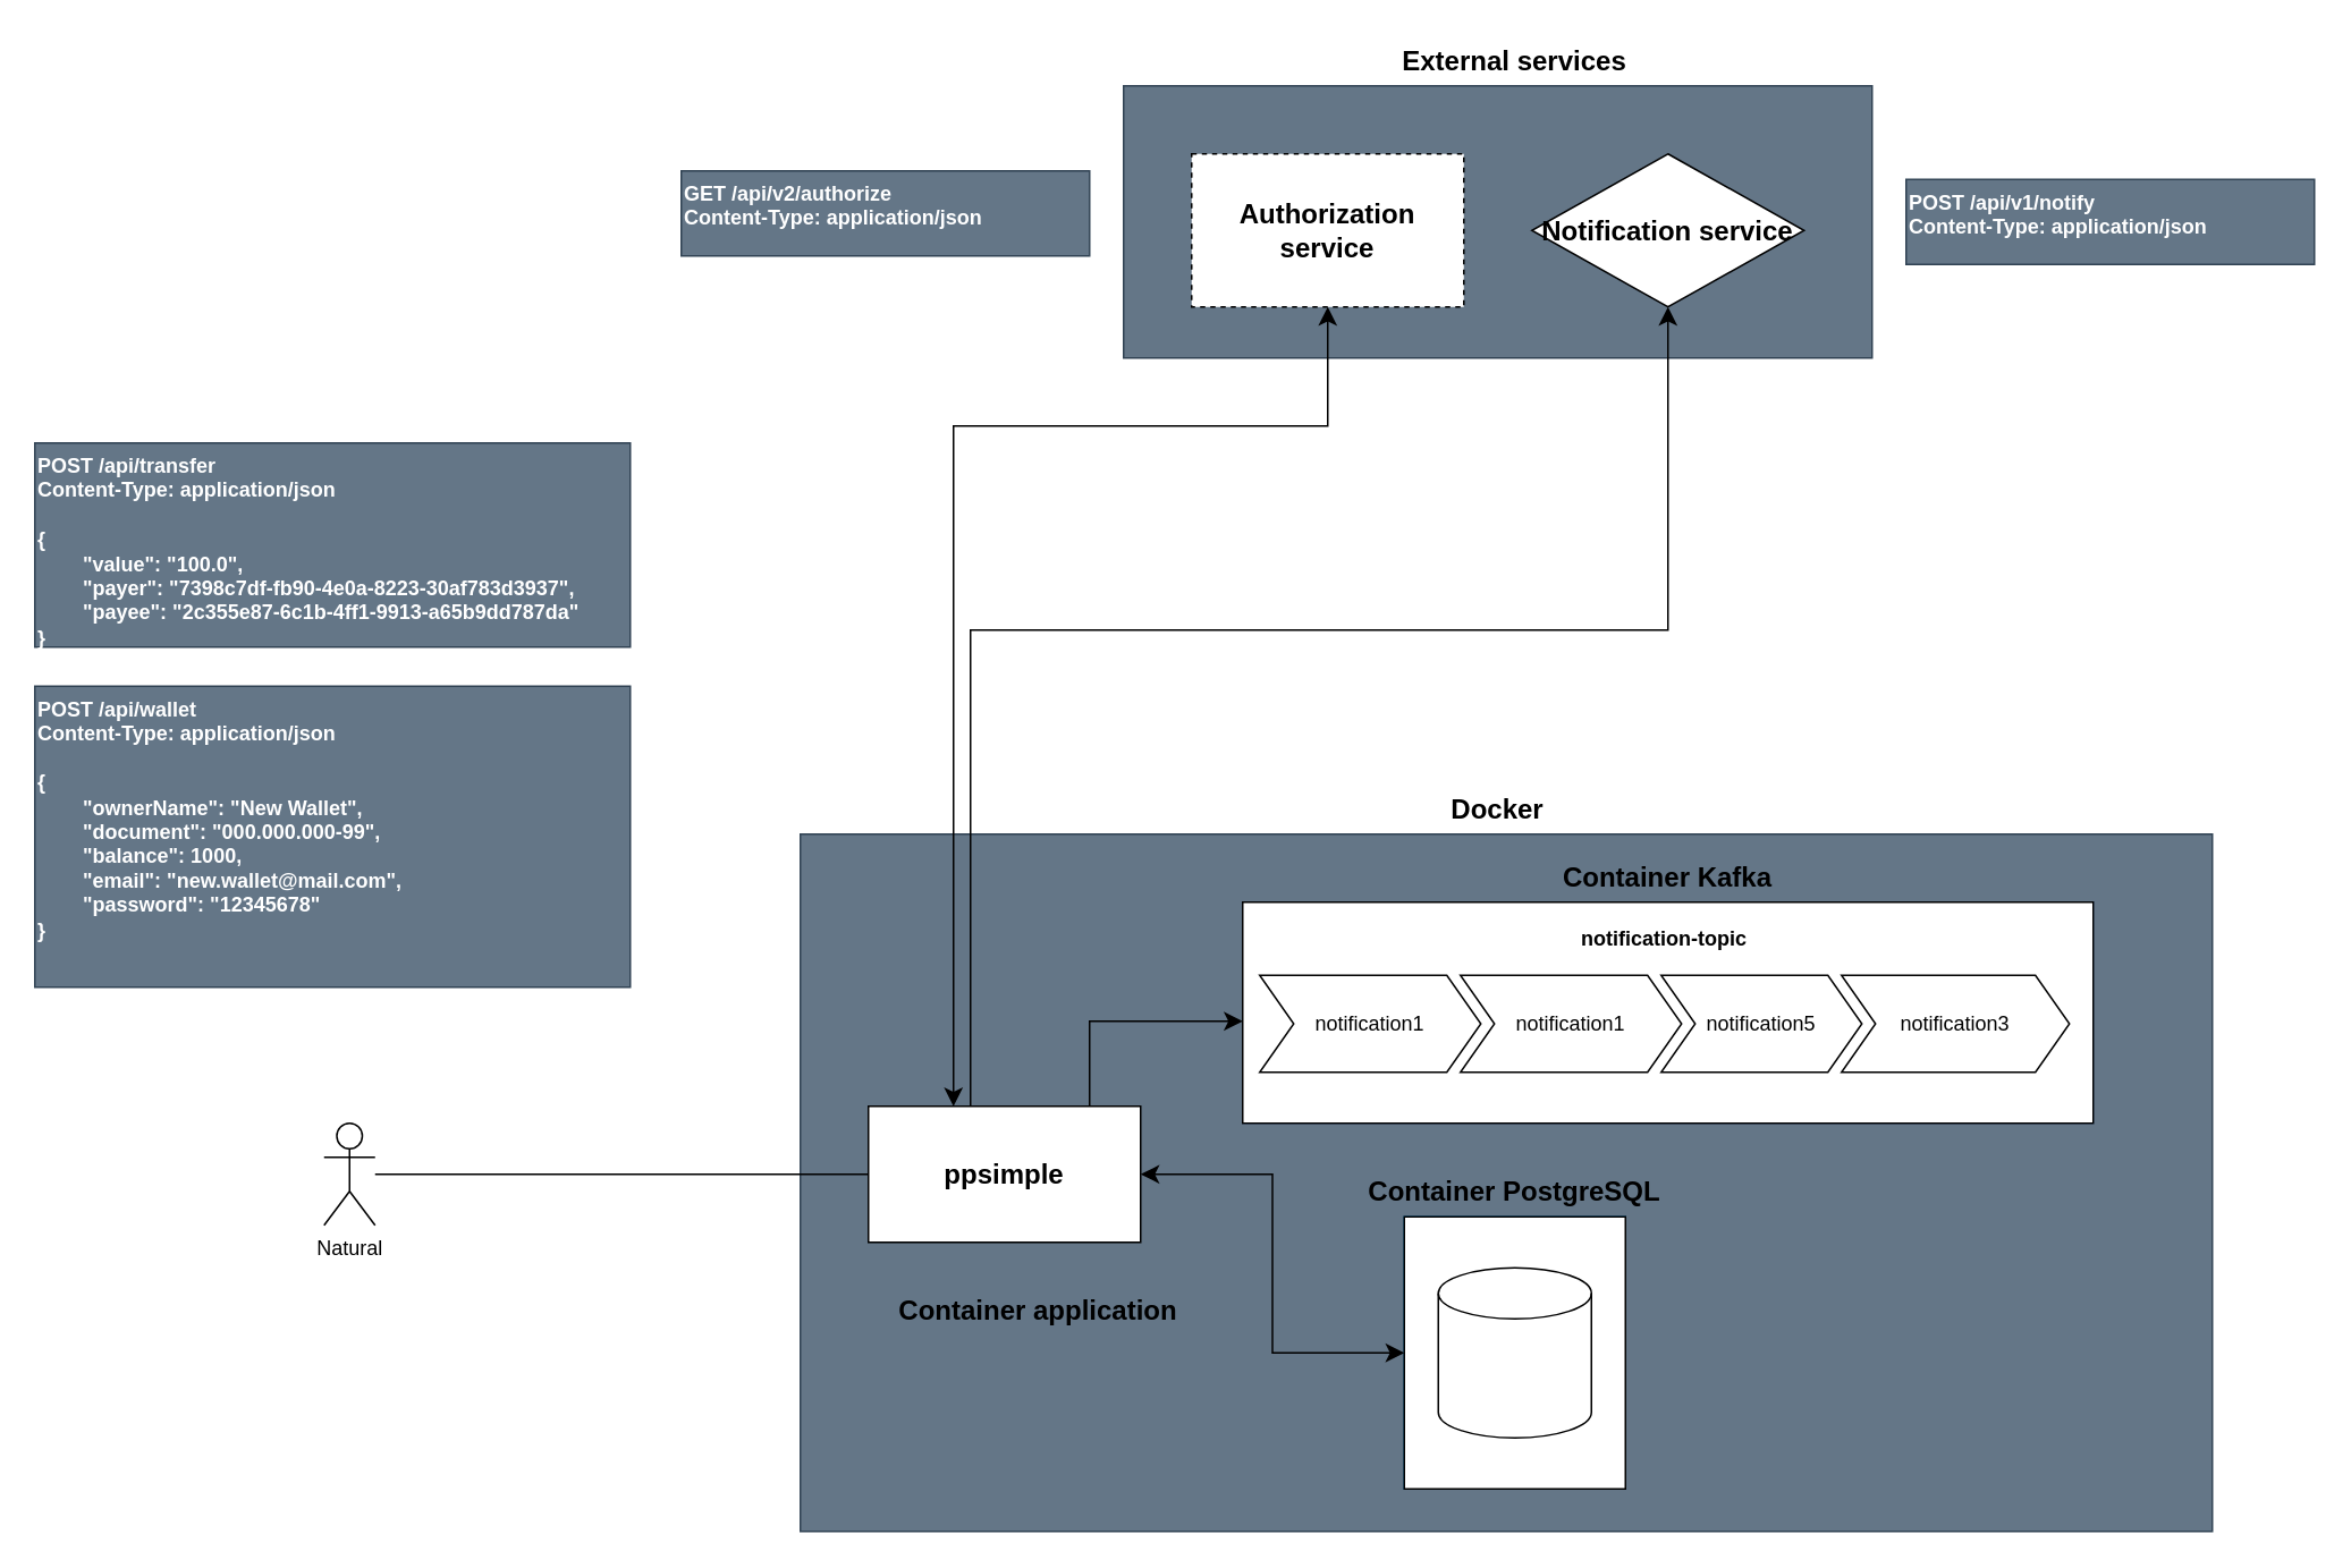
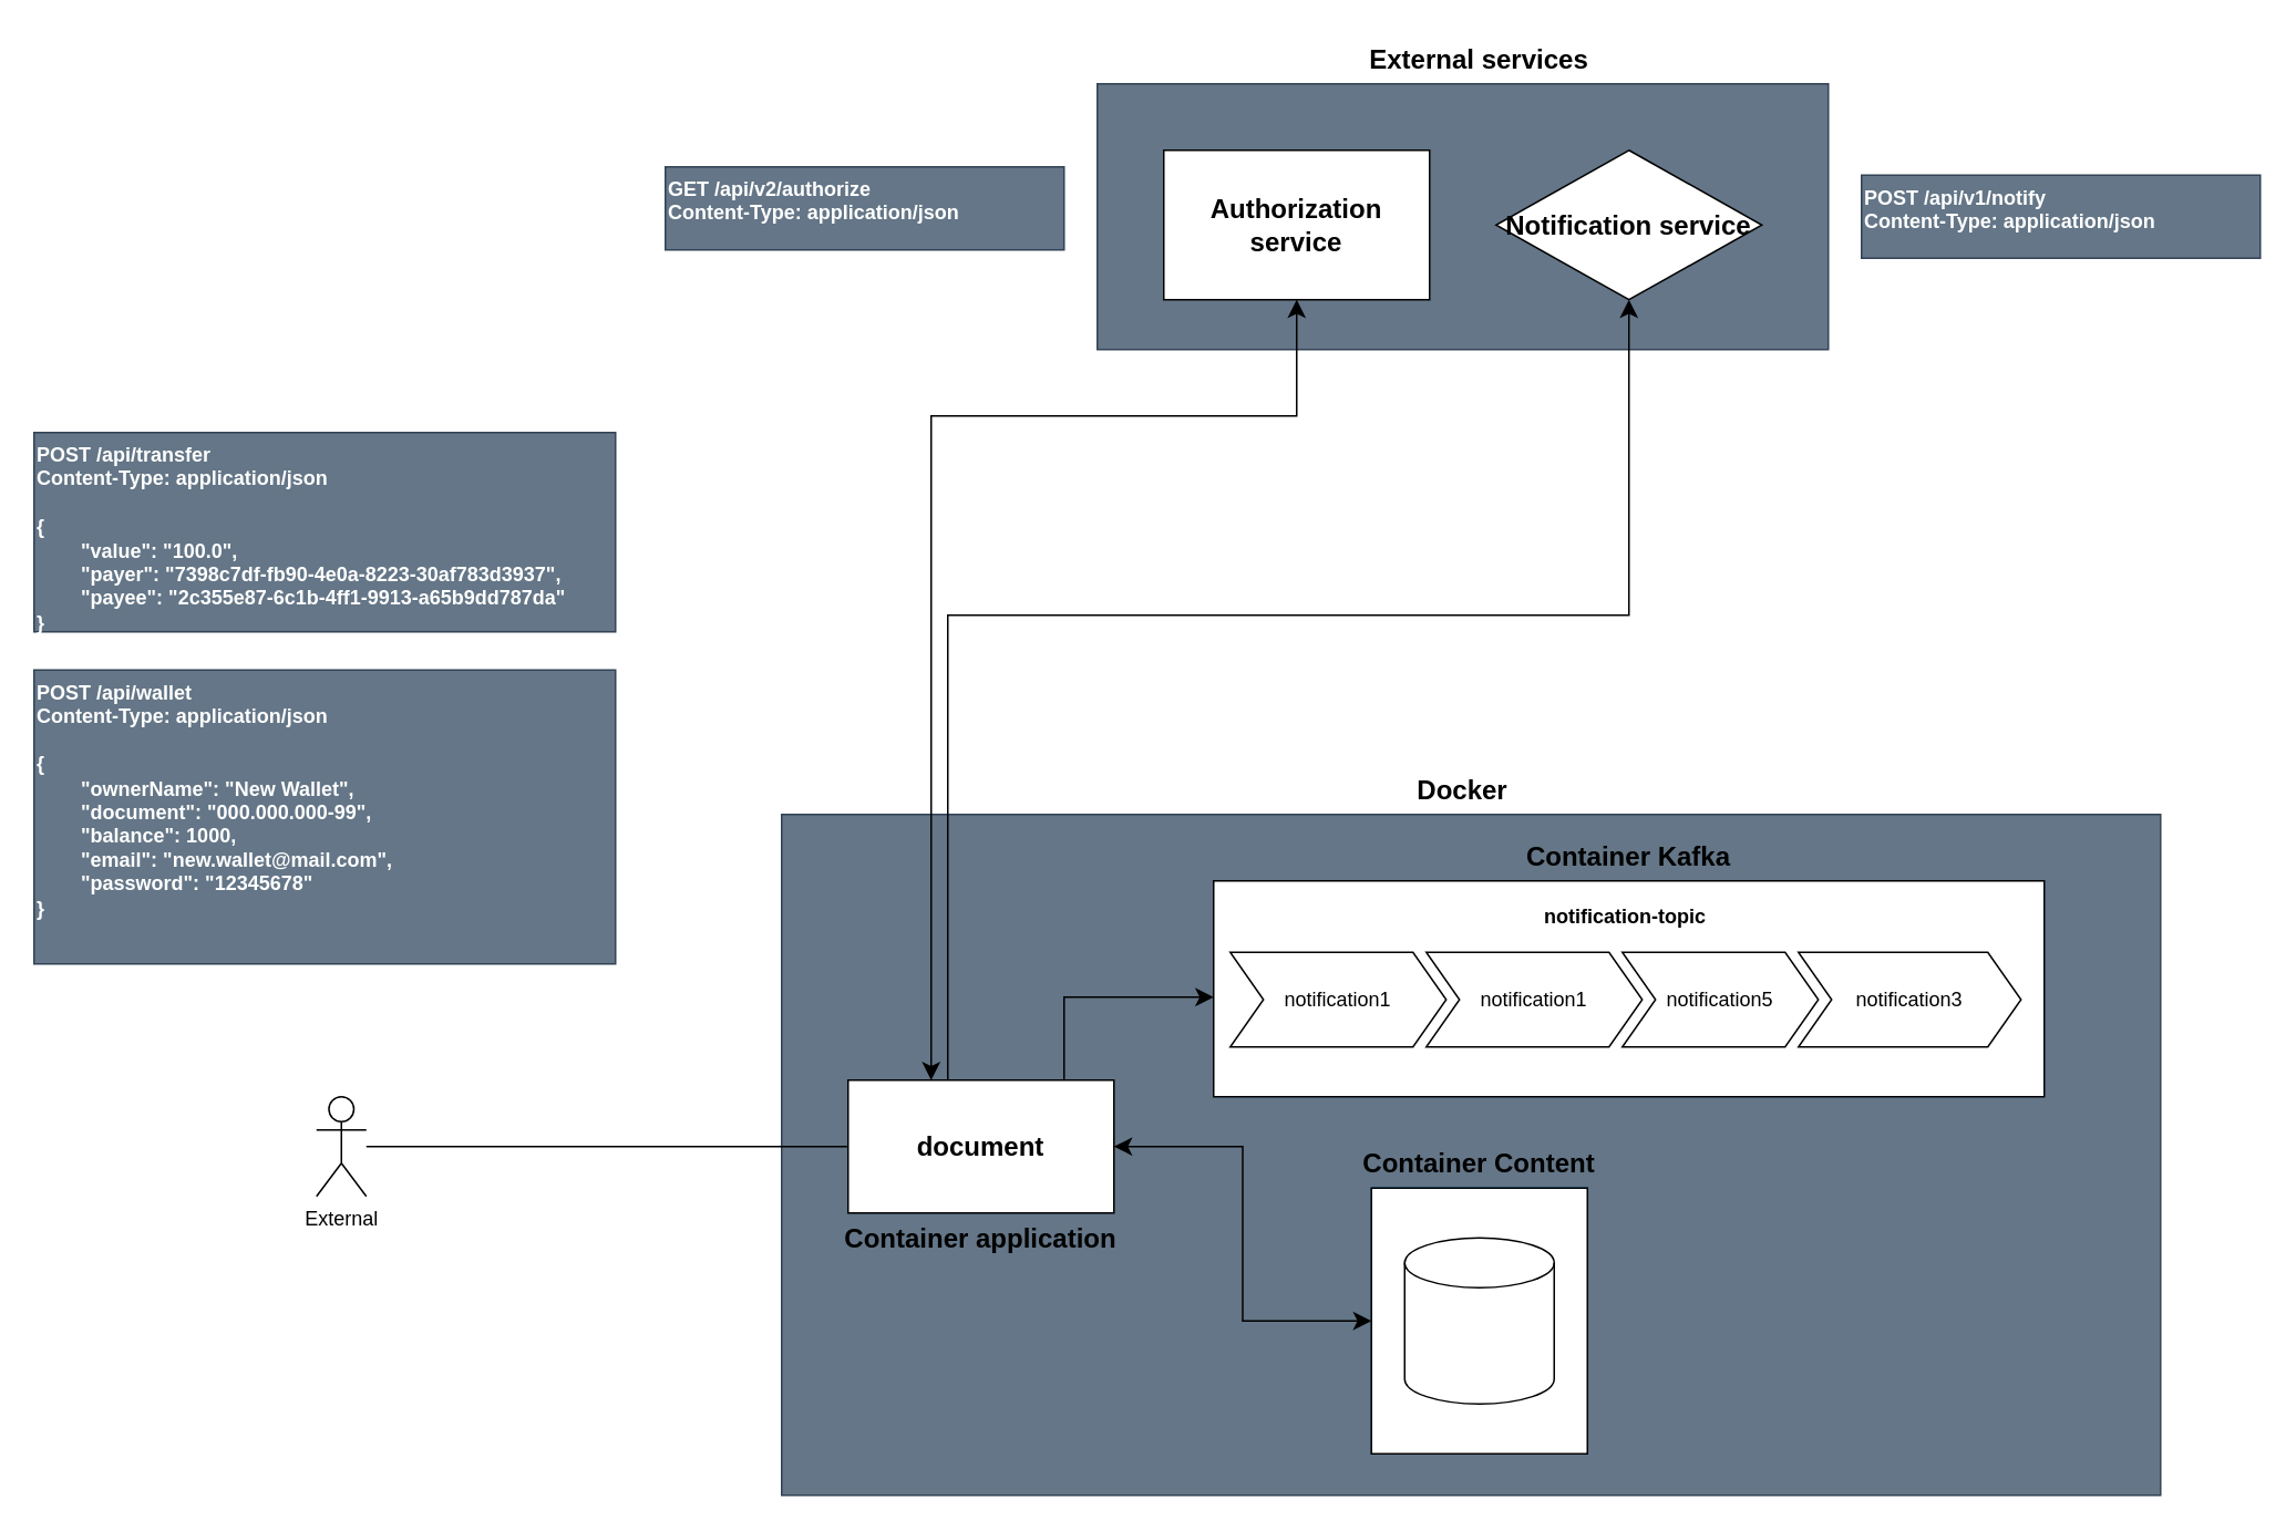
- <mxCell id="9" value="Authorization service" style="rounded=0;whiteSpace=wrap;html=1;fontSize=16;fontStyle=1;dashed=1;" vertex="1" parent="1"><mxGeometry x="700" y="90" width="160" height="90" as="geometry" /></mxCell>
+ <mxCell id="9" value="Authorization service" style="rounded=0;whiteSpace=wrap;html=1;fontSize=16;fontStyle=1" vertex="1" parent="1"><mxGeometry x="700" y="90" width="160" height="90" as="geometry" /></mxCell>
- <mxCell id="4" value="ppsimple" style="rounded=0;whiteSpace=wrap;html=1;fontStyle=1;fontSize=16;" vertex="1" parent="1"><mxGeometry x="510" y="650" width="160" height="80" as="geometry" /></mxCell>
+ <mxCell id="4" value="document" style="rounded=0;whiteSpace=wrap;html=1;fontStyle=1;fontSize=16;" vertex="1" parent="1"><mxGeometry x="510" y="650" width="160" height="80" as="geometry" /></mxCell>
- <mxCell id="31" value="Container PostgreSQL" style="text;html=1;align=center;verticalAlign=middle;whiteSpace=wrap;rounded=0;fontSize=16;fontStyle=1" vertex="1" parent="1"><mxGeometry x="790" y="685" width="200" height="30" as="geometry" /></mxCell>
+ <mxCell id="31" value="Container Content" style="text;html=1;align=center;verticalAlign=middle;whiteSpace=wrap;rounded=0;fontSize=16;fontStyle=1" vertex="1" parent="1"><mxGeometry x="790" y="685" width="200" height="30" as="geometry" /></mxCell>
- <mxCell id="7" value="Natural" style="shape=umlActor;verticalLabelPosition=bottom;verticalAlign=top;html=1;outlineConnect=0;" vertex="1" parent="1"><mxGeometry x="190" y="660" width="30" height="60" as="geometry" /></mxCell>
+ <mxCell id="7" value="External" style="shape=umlActor;verticalLabelPosition=bottom;verticalAlign=top;html=1;outlineConnect=0;" vertex="1" parent="1"><mxGeometry x="190" y="660" width="30" height="60" as="geometry" /></mxCell>
- <mxCell id="32" value="Container application" style="text;html=1;align=center;verticalAlign=middle;whiteSpace=wrap;rounded=0;fontSize=16;fontStyle=1" vertex="1" parent="1"><mxGeometry x="510" y="755" width="200" height="30" as="geometry" /></mxCell>
+ <mxCell id="32" value="Container application" style="text;html=1;align=center;verticalAlign=middle;whiteSpace=wrap;rounded=0;fontSize=16;fontStyle=1" vertex="1" parent="1"><mxGeometry x="490" y="730" width="200" height="30" as="geometry" /></mxCell>
